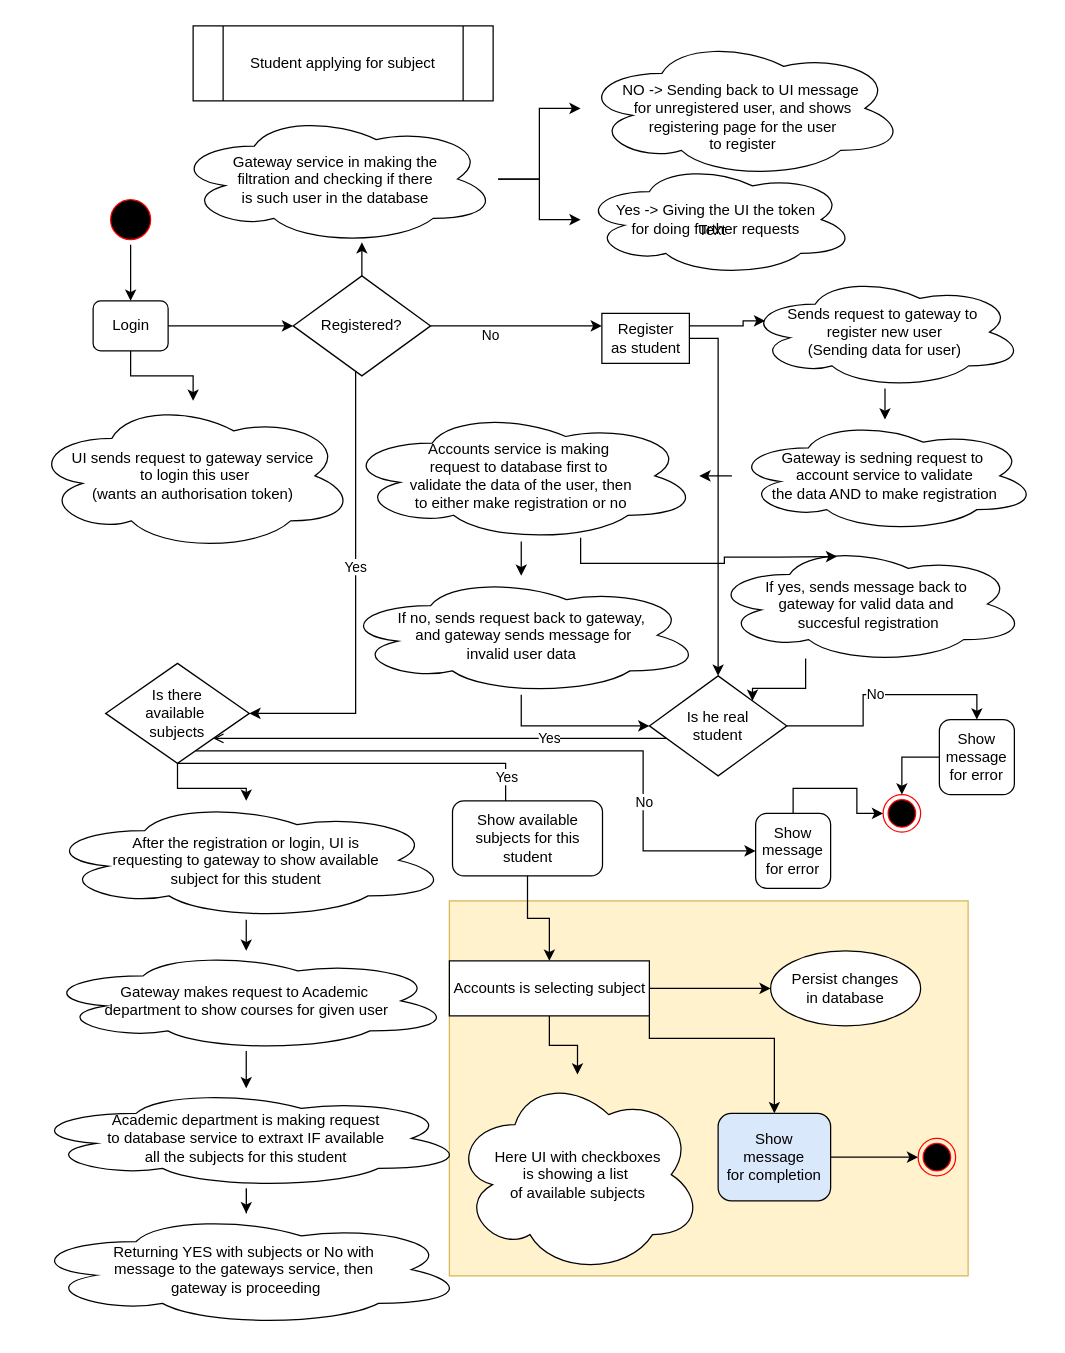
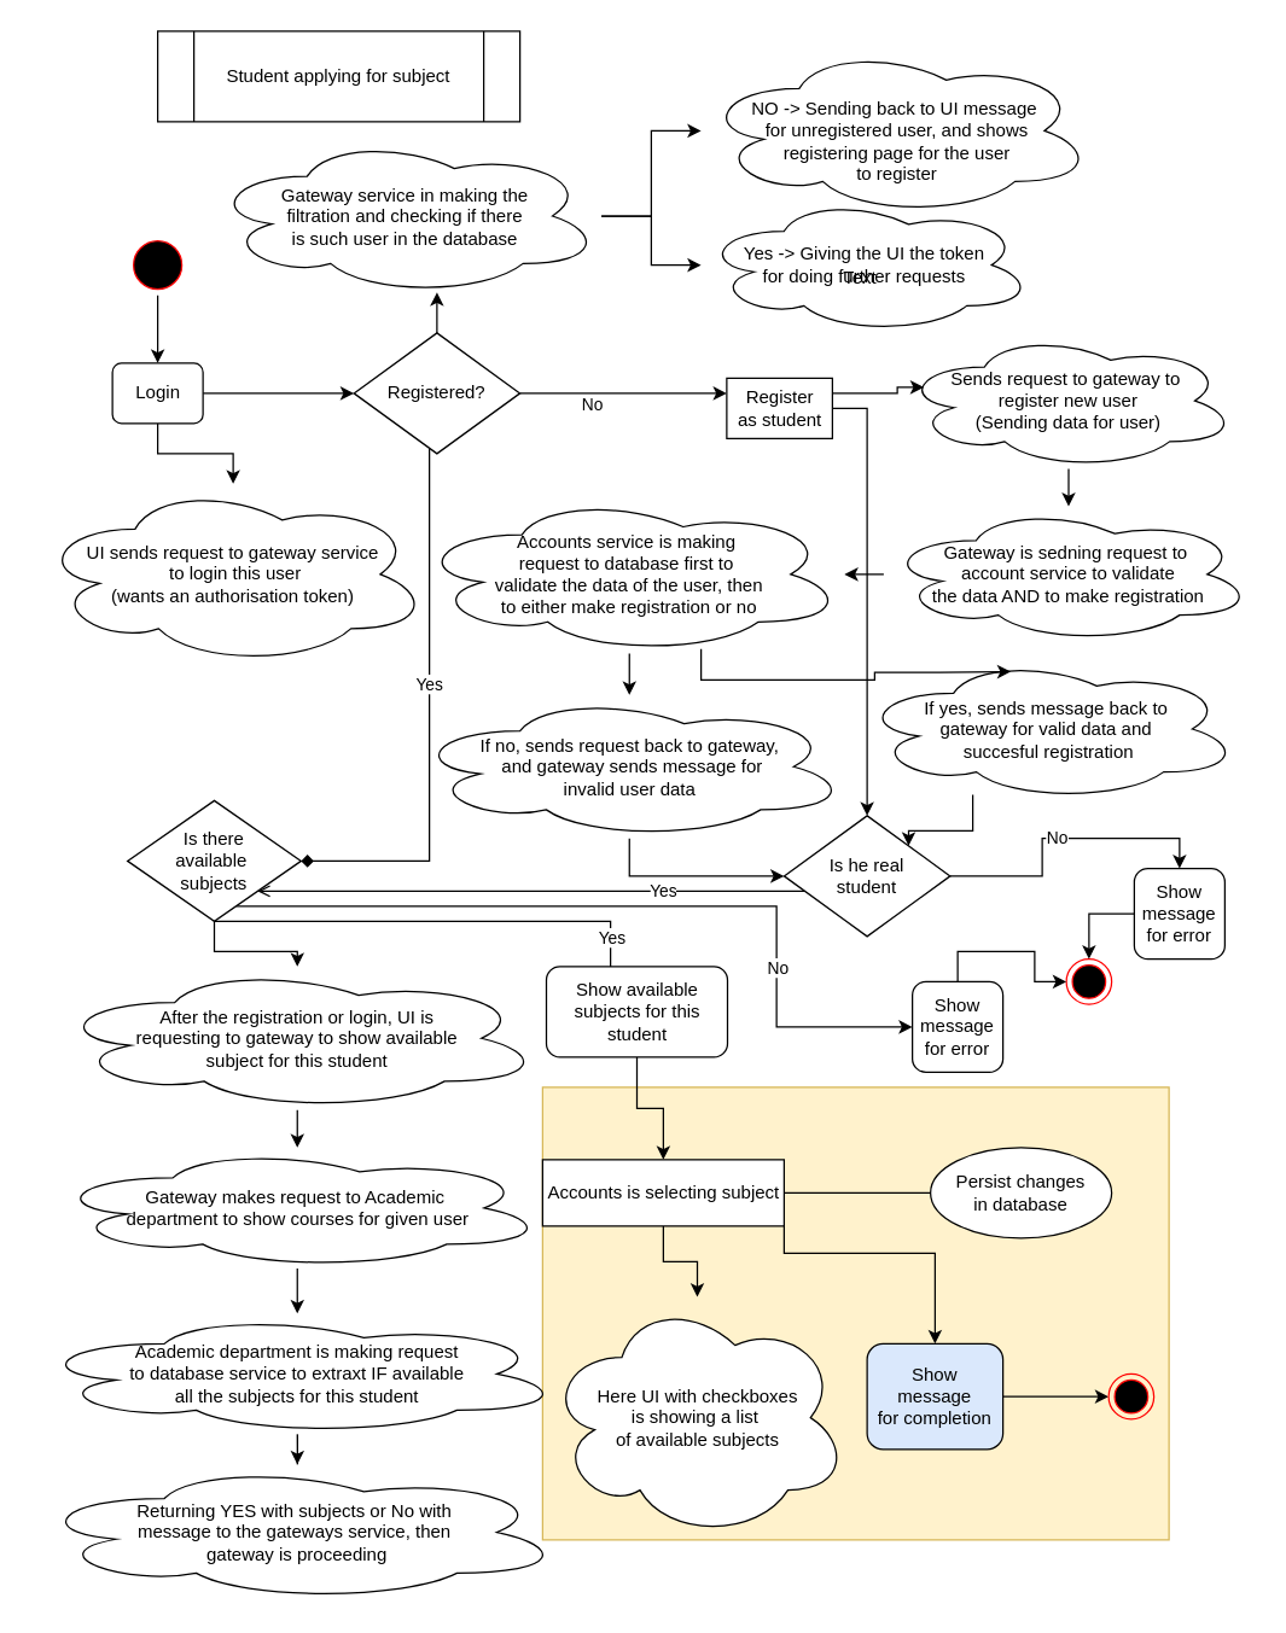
- <mxCell id="13" value="Student applying for subject" style="shape=process;whiteSpace=wrap;html=1;backgroundOutline=1;" vertex="1" parent="1"><mxGeometry x="154" y="20" width="240" height="60" as="geometry" /></mxCell>
+ <mxCell id="13" value="Student applying for subject" style="shape=process;whiteSpace=wrap;html=1;backgroundOutline=1;" vertex="1" parent="1"><mxGeometry x="104" y="20" width="240" height="60" as="geometry" /></mxCell>
- <mxCell id="6" value="" style="edgeStyle=orthogonalEdgeStyle;rounded=0;orthogonalLoop=1;jettySize=auto;html=1;entryX=1;entryY=0.5;entryDx=0;entryDy=0;" edge="1" parent="1" source="11" target="22"><mxGeometry relative="1" as="geometry"><mxPoint x="289" y="360" as="targetPoint" /><Array as="points"><mxPoint x="284" y="570" /></Array></mxGeometry></mxCell>
+ <mxCell id="6" value="" style="edgeStyle=orthogonalEdgeStyle;rounded=0;orthogonalLoop=1;jettySize=auto;html=1;entryX=1;entryY=0.5;entryDx=0;entryDy=0;endArrow=diamond;" edge="1" parent="1" source="11" target="22"><mxGeometry relative="1" as="geometry"><mxPoint x="289" y="360" as="targetPoint" /><Array as="points"><mxPoint x="284" y="570" /></Array></mxGeometry></mxCell>
- <mxCell id="35" value="" style="edgeStyle=orthogonalEdgeStyle;rounded=0;orthogonalLoop=1;jettySize=auto;html=1;" edge="1" parent="1" source="38" target="39"><mxGeometry relative="1" as="geometry" /></mxCell>
+ <mxCell id="35" value="" style="edgeStyle=orthogonalEdgeStyle;rounded=0;orthogonalLoop=1;jettySize=auto;html=1;endArrow=none;" edge="1" parent="1" source="38" target="39"><mxGeometry relative="1" as="geometry" /></mxCell>
